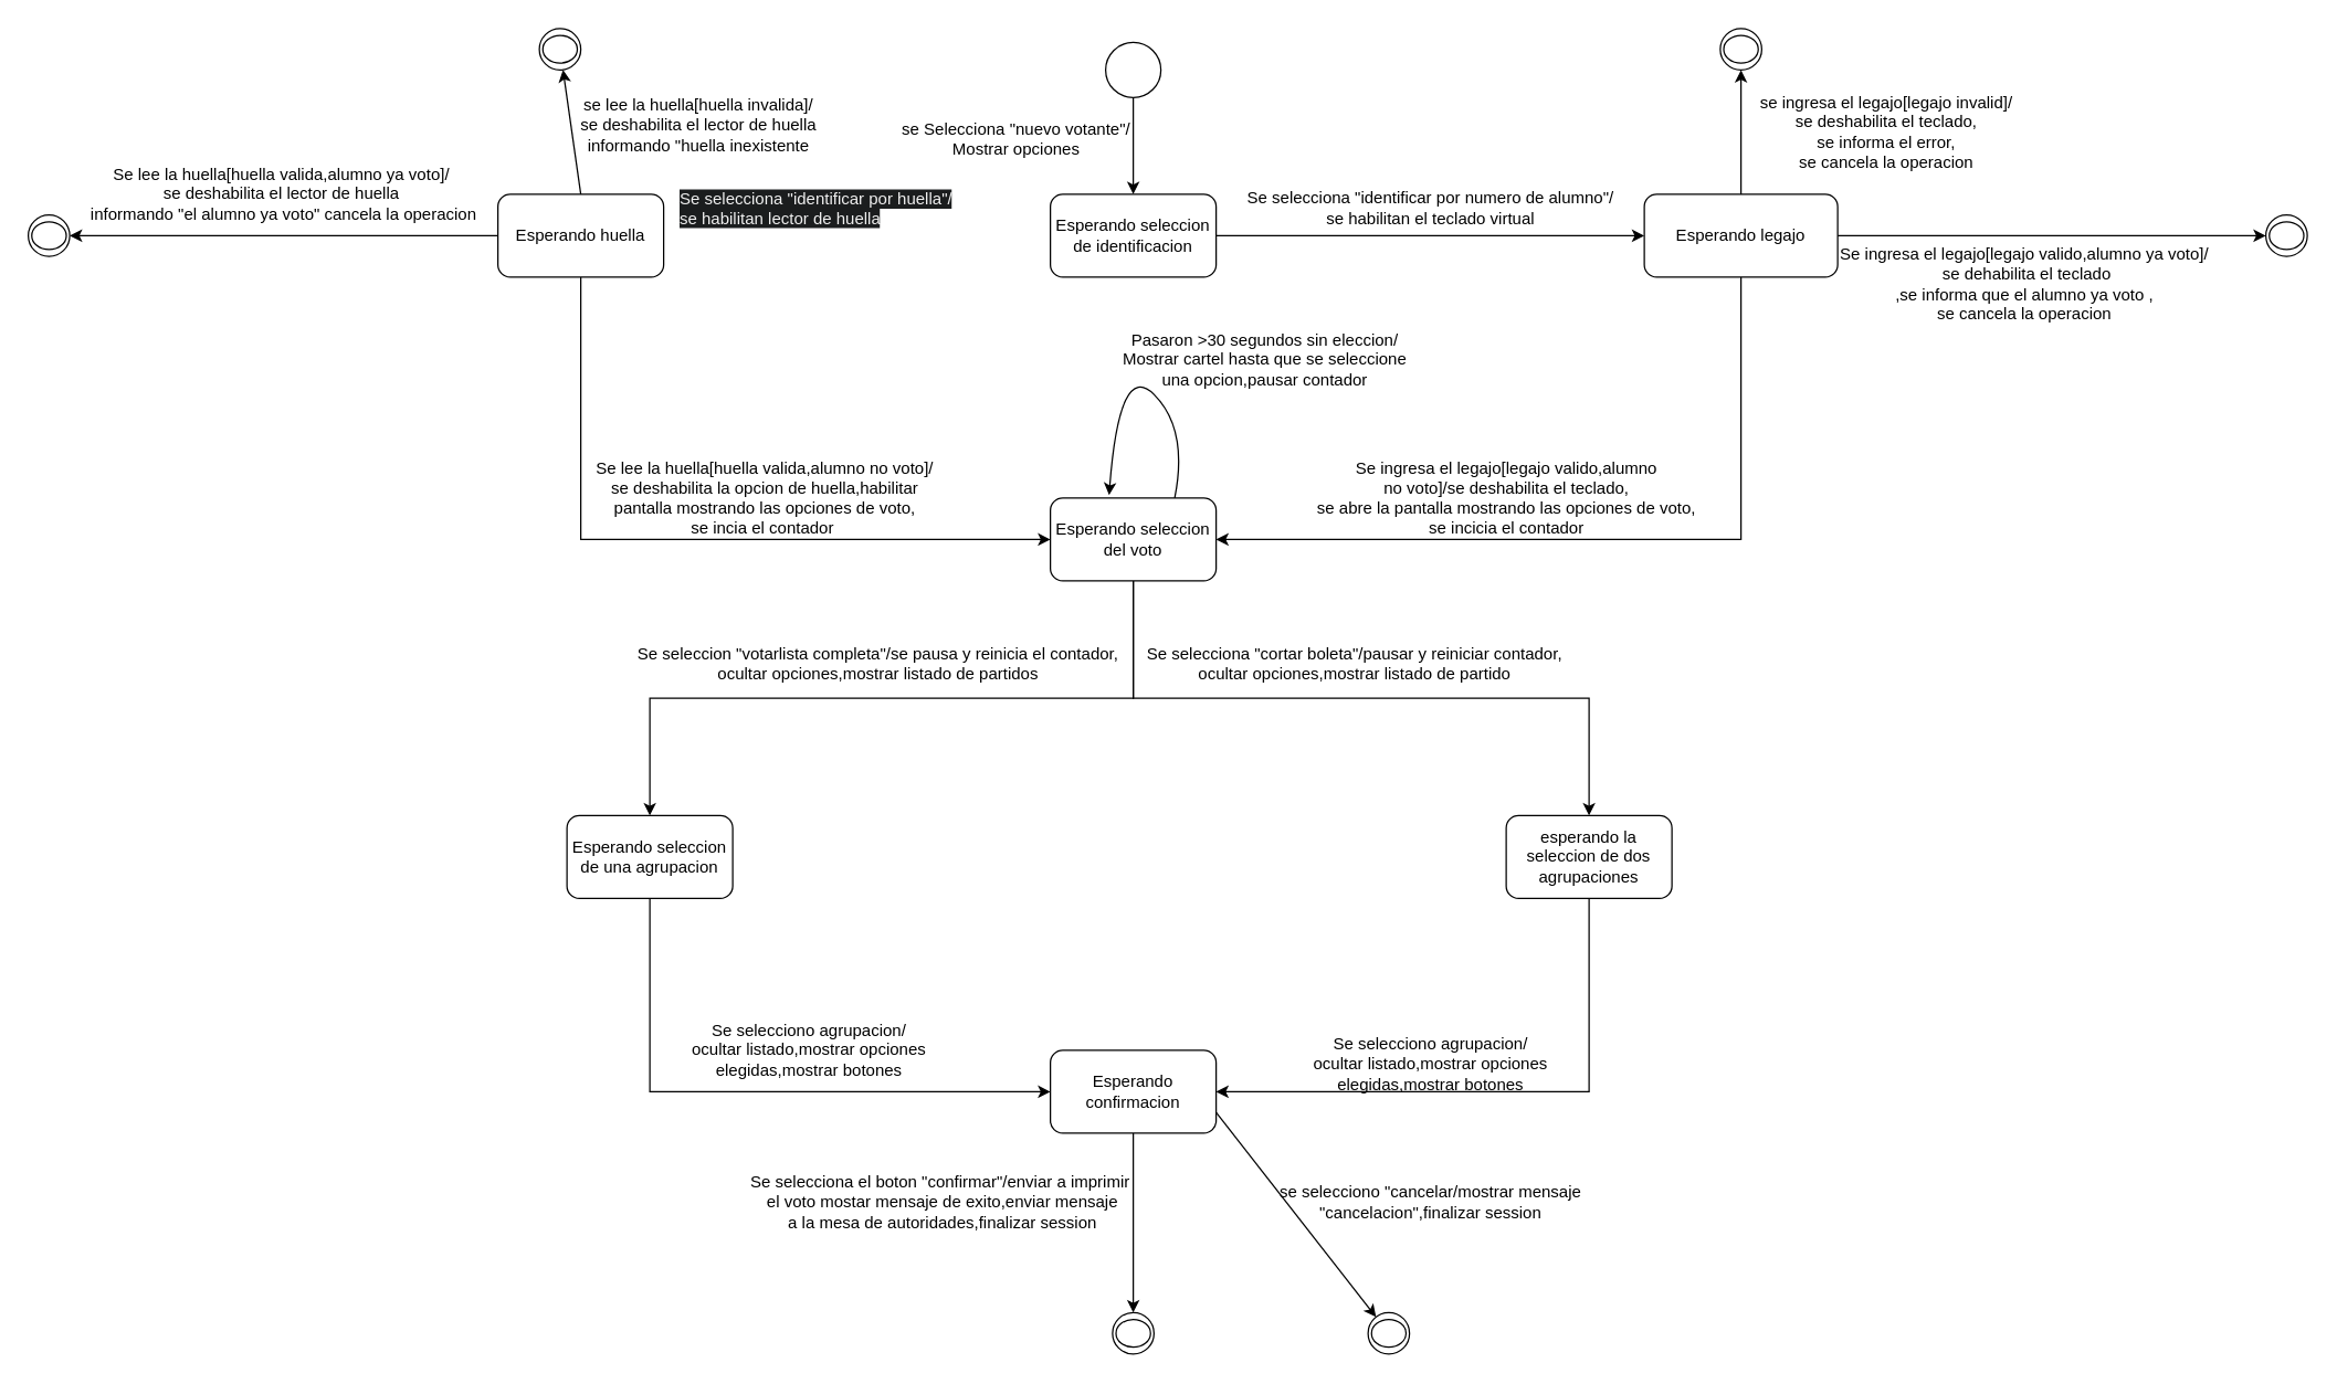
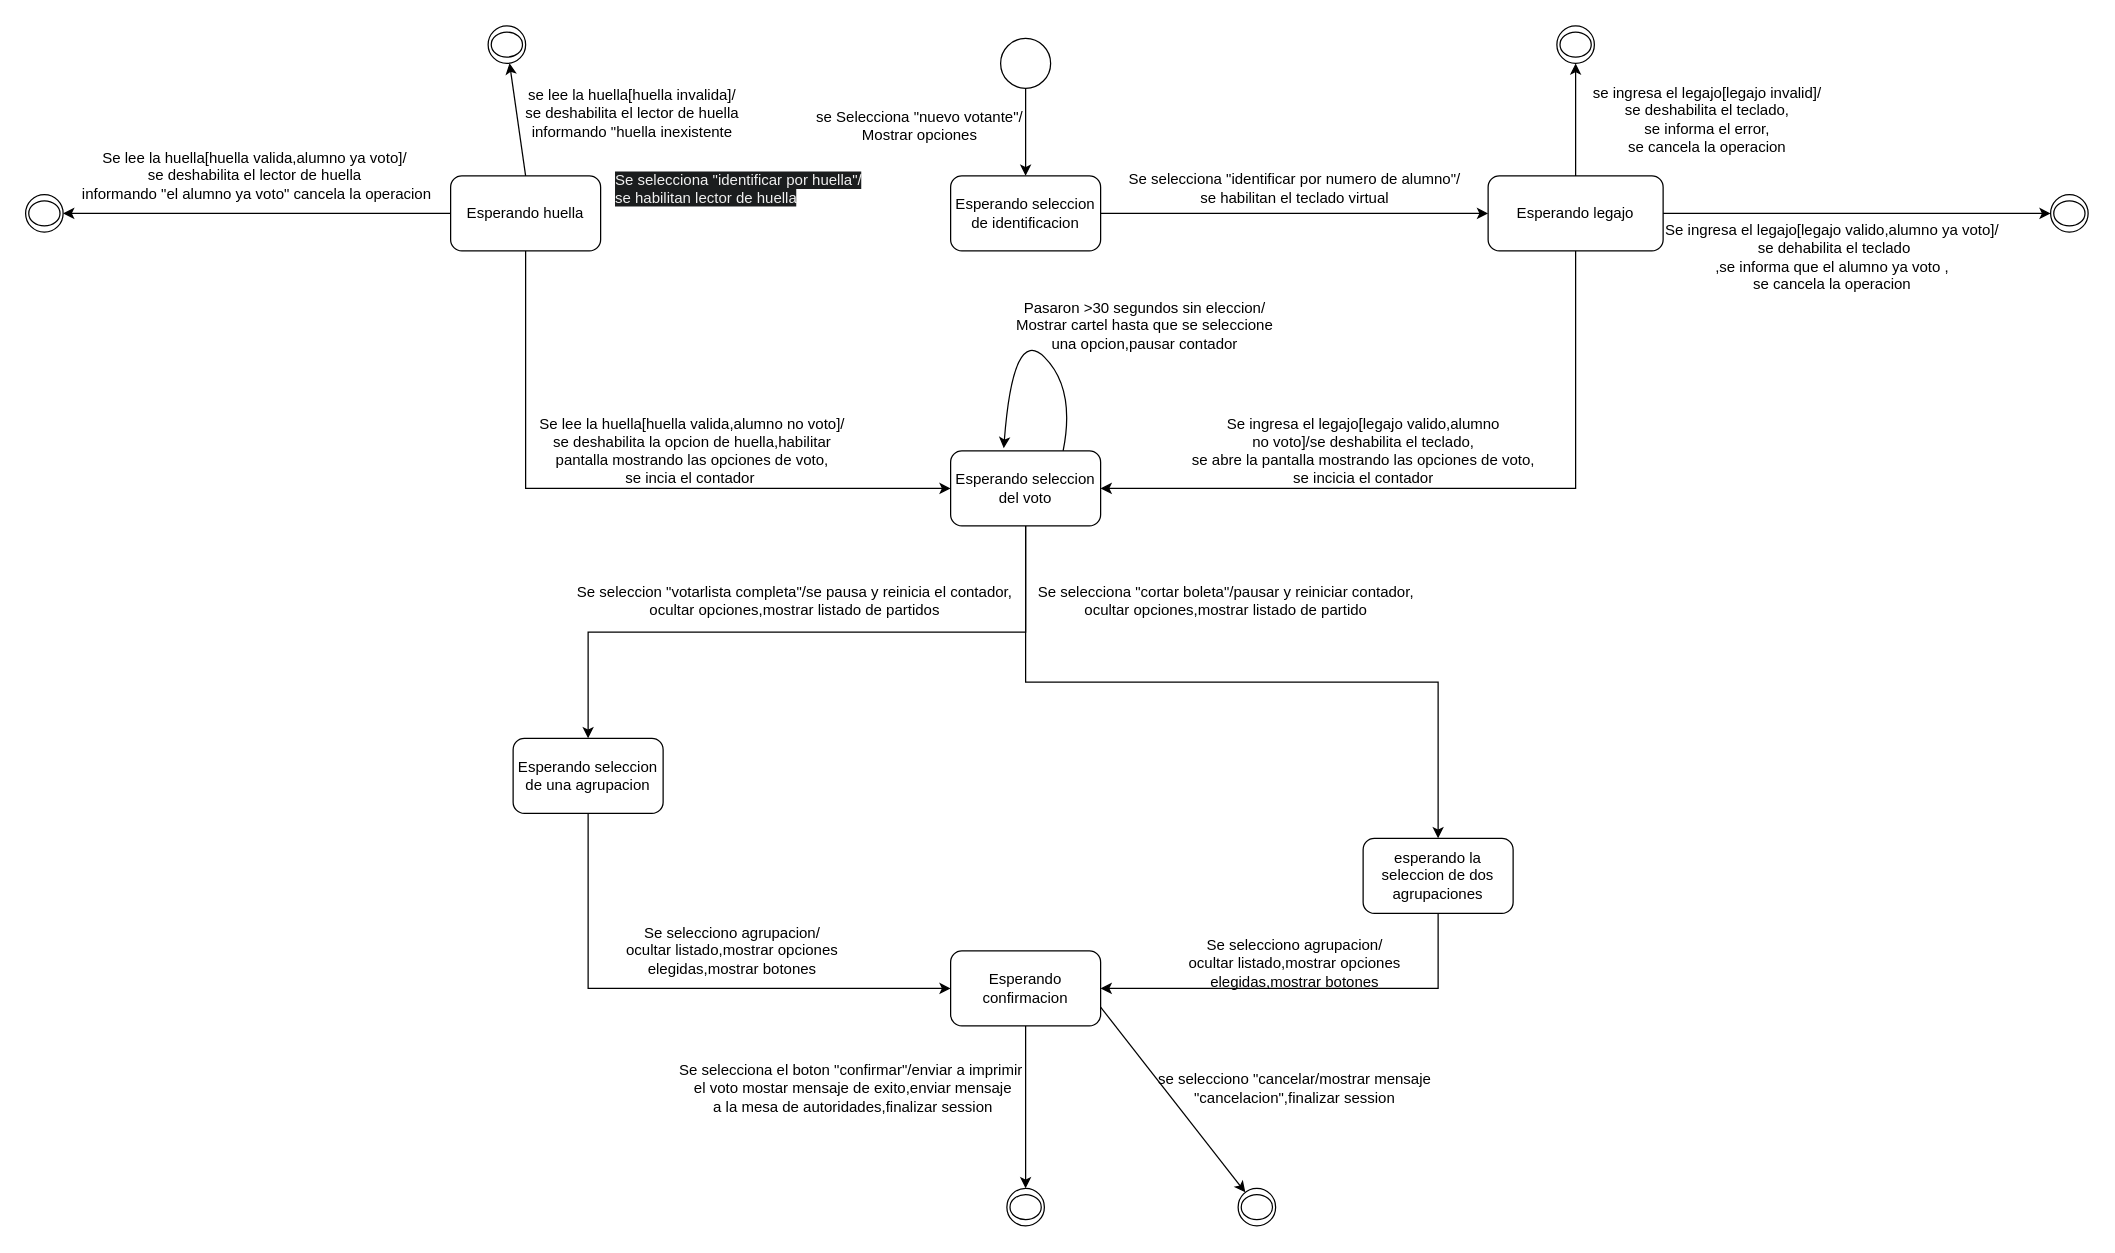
- <mxCell id="37" value="esperando la seleccion de dos agrupaciones" style="rounded=1;whiteSpace=wrap;html=1;" vertex="1" parent="1"><mxGeometry x="1090" y="590" width="120" height="60" as="geometry" /></mxCell>
+ <mxCell id="37" value="esperando la seleccion de dos agrupaciones" style="rounded=1;whiteSpace=wrap;html=1;" vertex="1" parent="1"><mxGeometry x="1090" y="670" width="120" height="60" as="geometry" /></mxCell>
